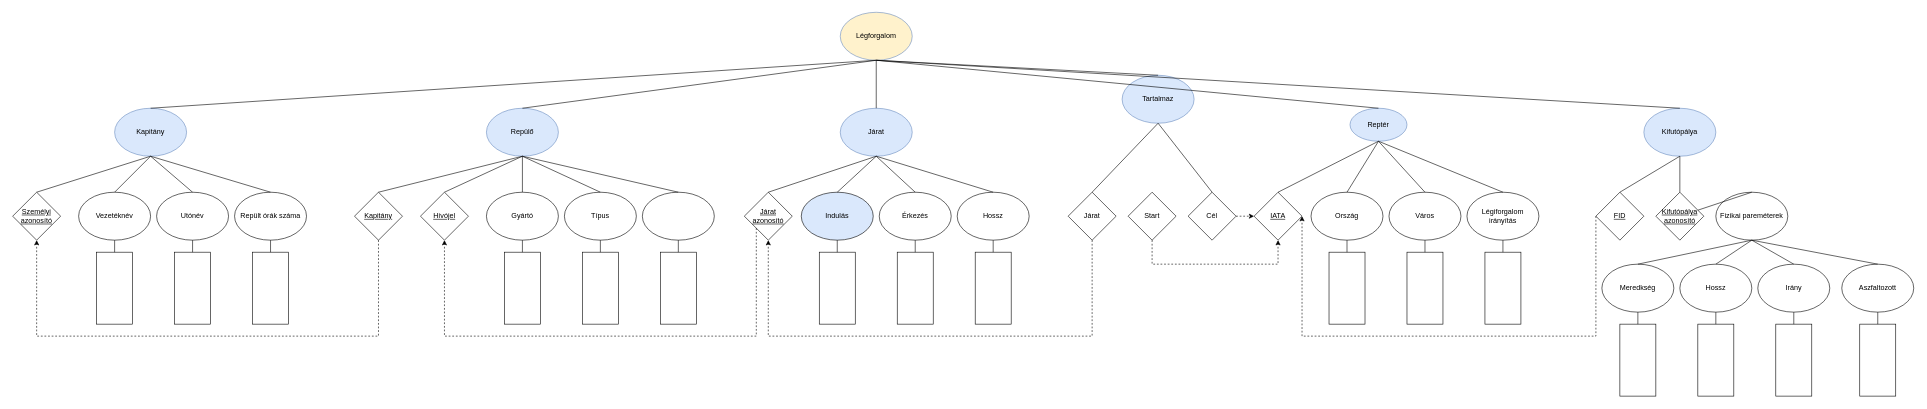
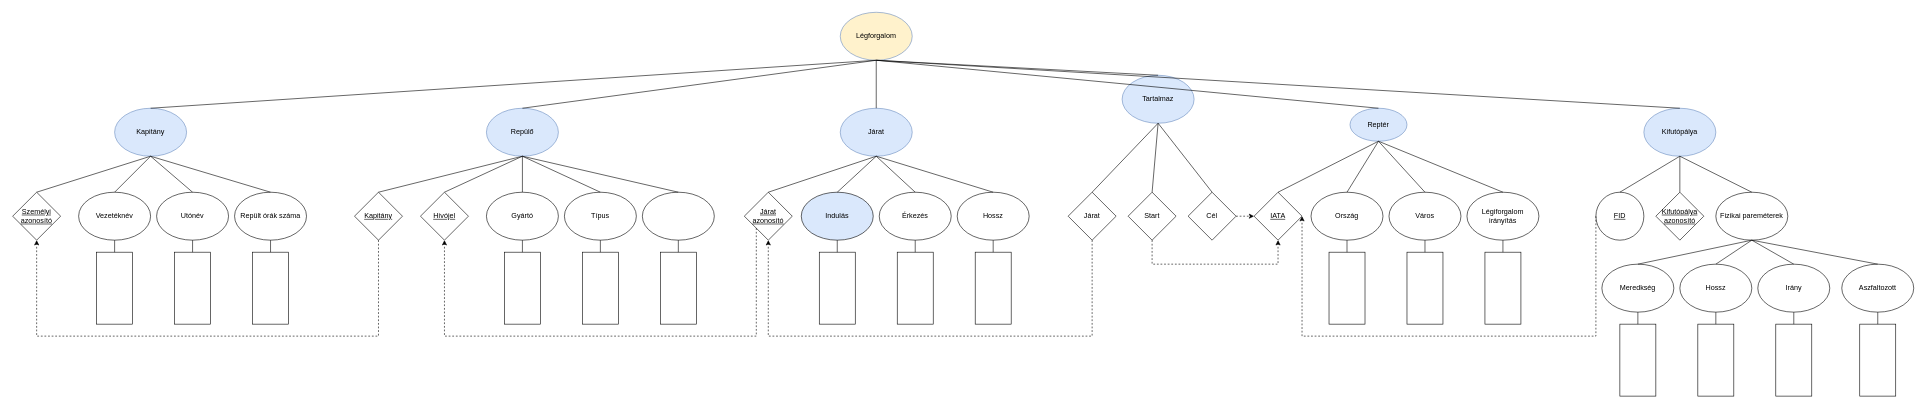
+ <mxCell id="21" value="" style="endArrow=none;html=1;rounded=0;entryX=0.5;entryY=1;entryDx=0;entryDy=0;exitX=0.5;exitY=0;exitDx=0;exitDy=0;" edge="1" parent="1" source="19" target="18"><mxGeometry width="50" height="50" relative="1" as="geometry"><mxPoint x="1770" y="400" as="sourcePoint" /><mxPoint x="1820" y="350" as="targetPoint" /></mxGeometry></mxCell>
- <mxCell id="60" value="" style="endArrow=none;html=1;rounded=0;exitX=0.5;exitY=0;exitDx=0;exitDy=0;" edge="1" parent="1" source="54" target="41"><mxGeometry width="50" height="50" relative="1" as="geometry"><mxPoint x="2860" y="400" as="sourcePoint" /><mxPoint x="2910" y="350" as="targetPoint" /></mxGeometry></mxCell>
+ <mxCell id="60" value="" style="endArrow=none;html=1;rounded=0;entryX=0.5;entryY=1;entryDx=0;entryDy=0;exitX=0.5;exitY=0;exitDx=0;exitDy=0;" edge="1" parent="1" source="54" target="40"><mxGeometry width="50" height="50" relative="1" as="geometry"><mxPoint x="2860" y="400" as="sourcePoint" /><mxPoint x="2910" y="350" as="targetPoint" /></mxGeometry></mxCell>
- <mxCell id="62" value="FID" style="rhombus;whiteSpace=wrap;html=1;fontStyle=4" vertex="1" parent="1"><mxGeometry x="2660" y="320" width="80" height="80" as="geometry" /></mxCell>
+ <mxCell id="62" value="FID" style="ellipse;whiteSpace=wrap;html=1;fontStyle=4;" vertex="1" parent="1"><mxGeometry x="2660" y="320" width="80" height="80" as="geometry" /></mxCell>
